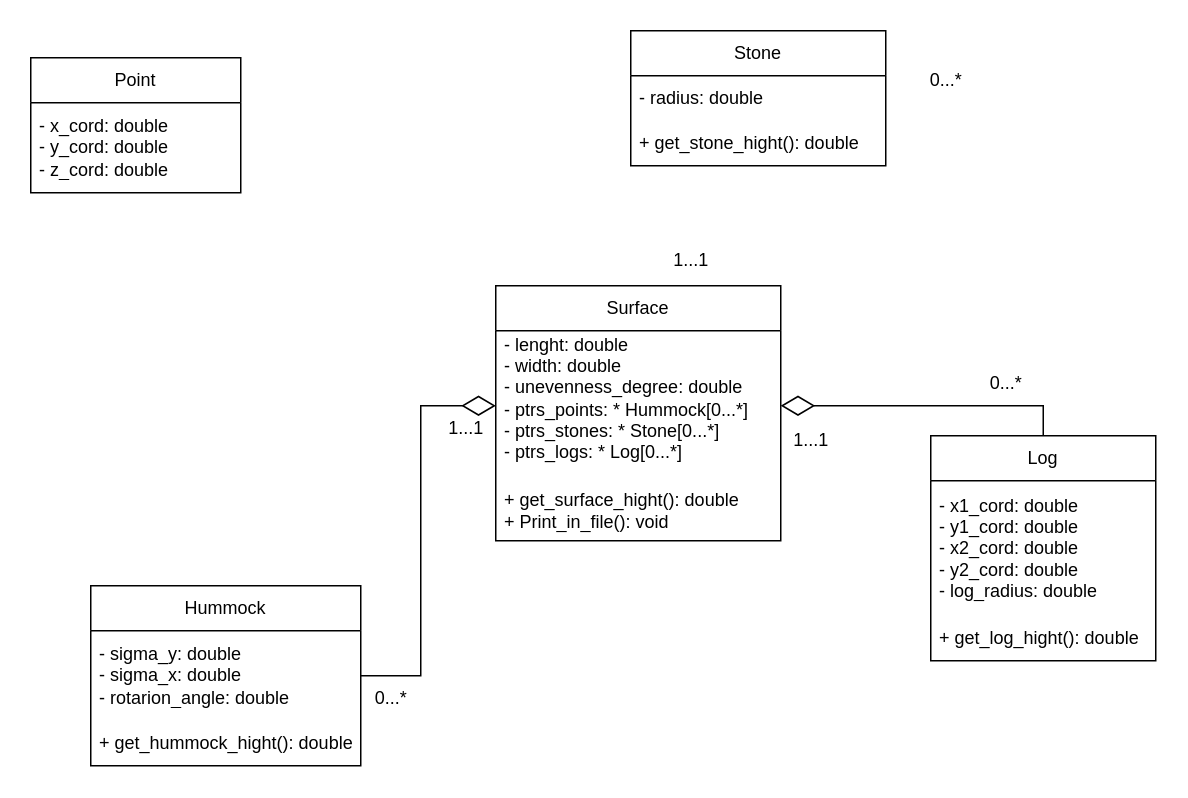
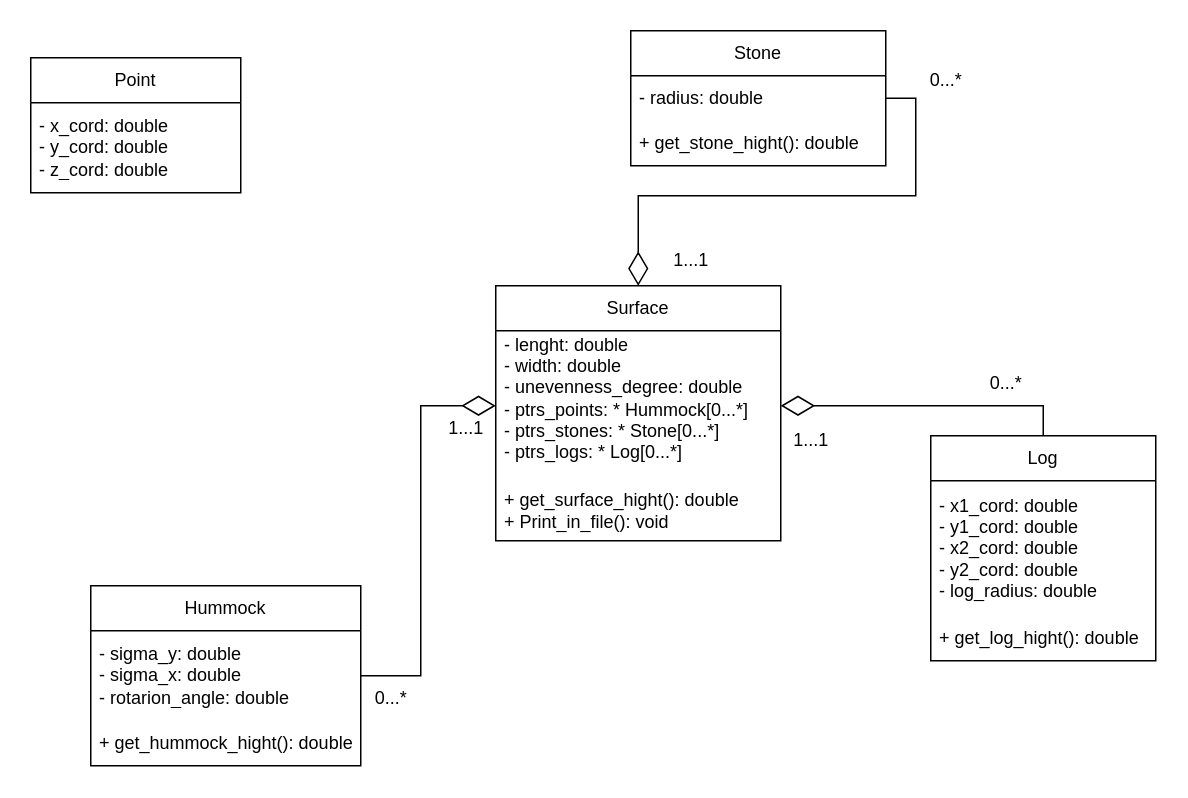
+ <mxCell id="18" style="edgeStyle=orthogonalEdgeStyle;rounded=0;orthogonalLoop=1;jettySize=auto;html=1;exitX=1;exitY=0.5;exitDx=0;exitDy=0;entryX=0.5;entryY=0;entryDx=0;entryDy=0;endArrow=diamondThin;endFill=0;strokeWidth=1;endSize=20;" edge="1" parent="1" source="8" target="15"><mxGeometry relative="1" as="geometry" /></mxCell>
